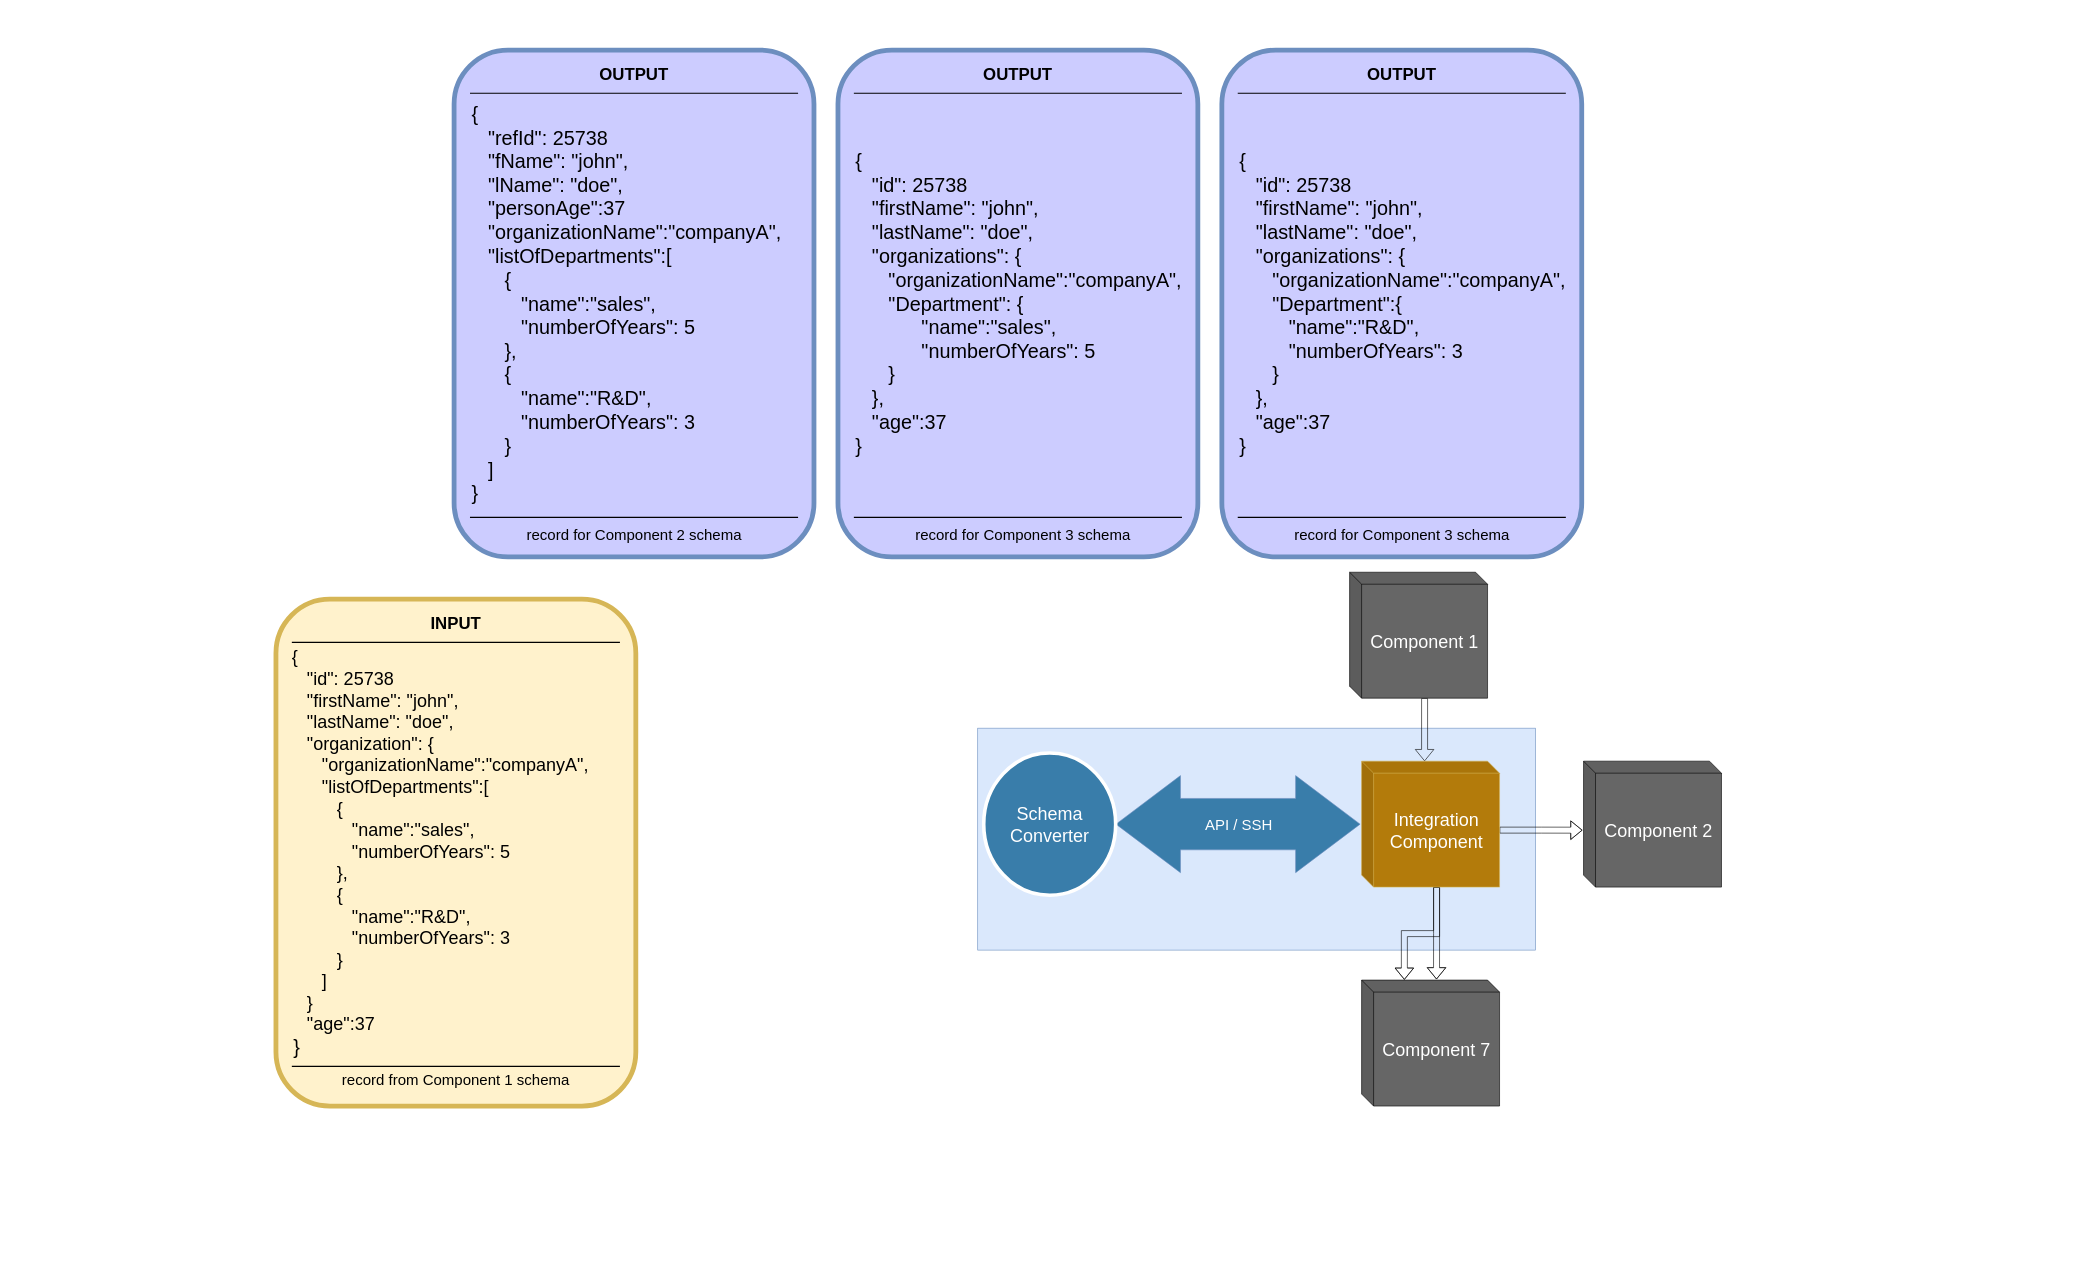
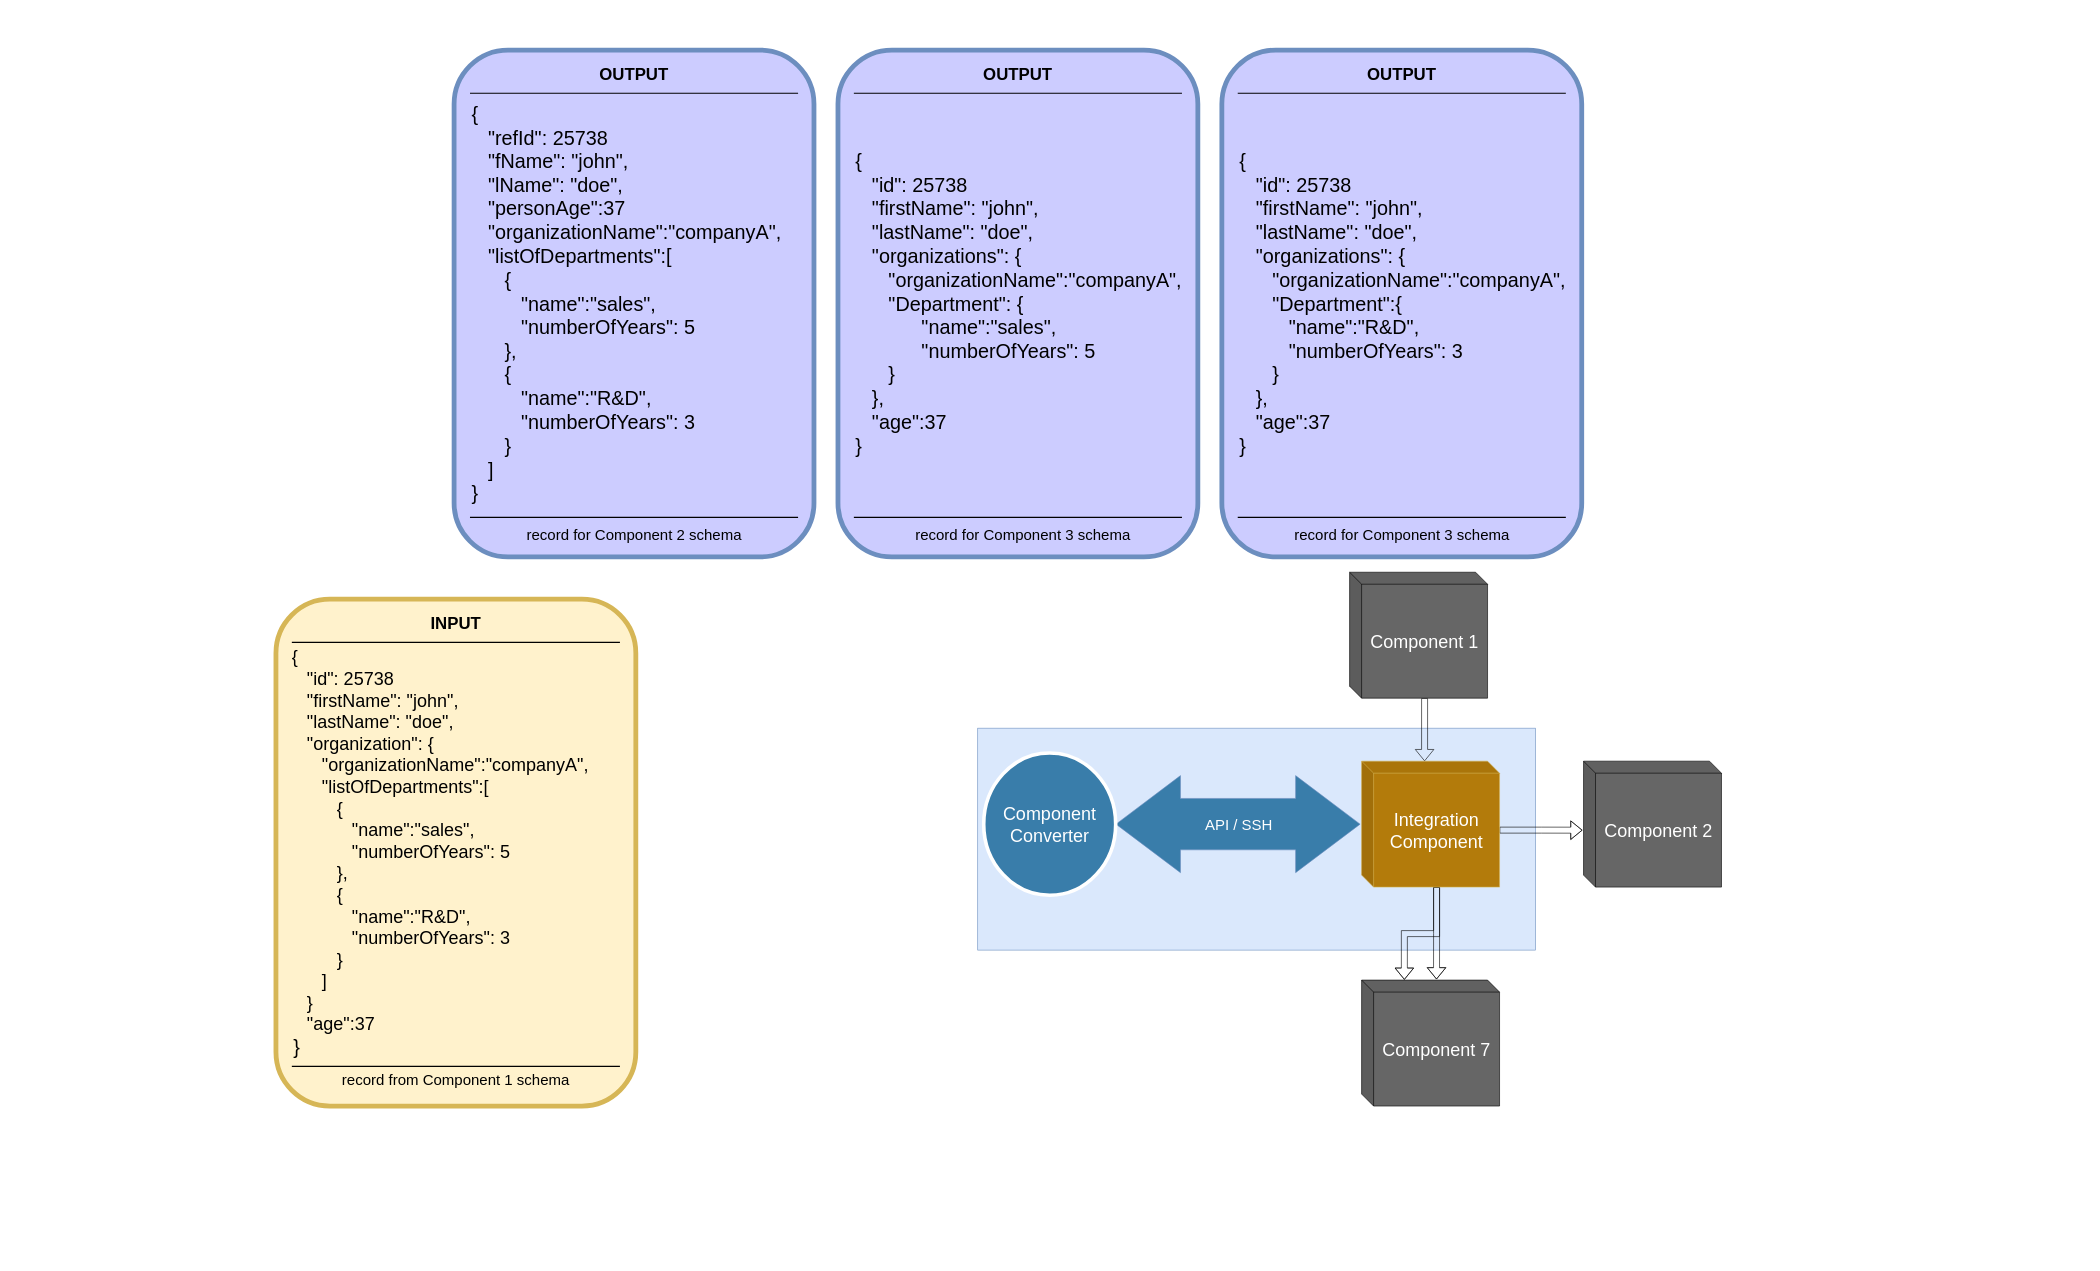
- <mxCell id="6" value="&lt;font style=&quot;font-size: 30px&quot;&gt;Schema Converter&lt;/font&gt;" style="ellipse;whiteSpace=wrap;html=1;rounded=0;shadow=0;strokeWidth=6;fontSize=14;align=center;fillColor=#397DAA;strokeColor=#FFFFFF;fontColor=#FFFFFF;" parent="1" vertex="1"><mxGeometry x="1639" y="1255" width="220" height="237" as="geometry" /></mxCell>
+ <mxCell id="6" value="&lt;font style=&quot;font-size: 30px&quot;&gt;Component Converter&lt;/font&gt;" style="ellipse;whiteSpace=wrap;html=1;rounded=0;shadow=0;strokeWidth=6;fontSize=14;align=center;fillColor=#397DAA;strokeColor=#FFFFFF;fontColor=#FFFFFF;" parent="1" vertex="1"><mxGeometry x="1639" y="1255" width="220" height="237" as="geometry" /></mxCell>
